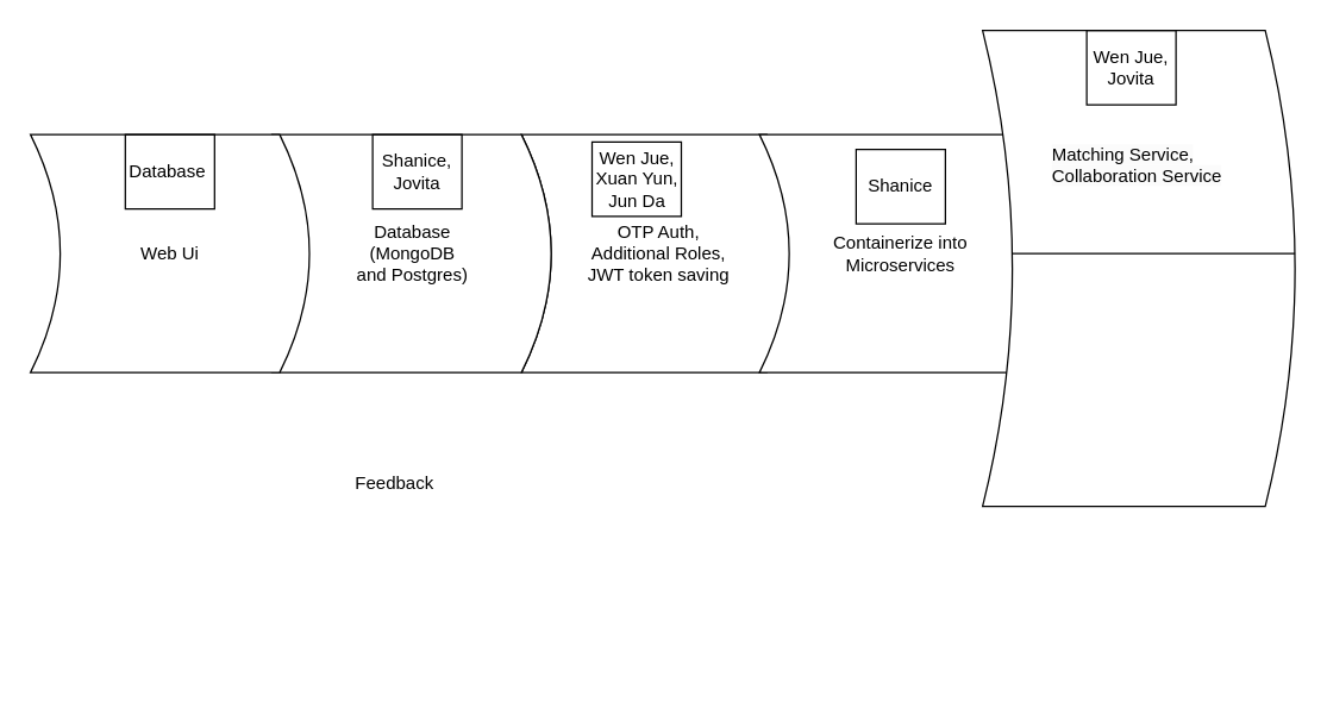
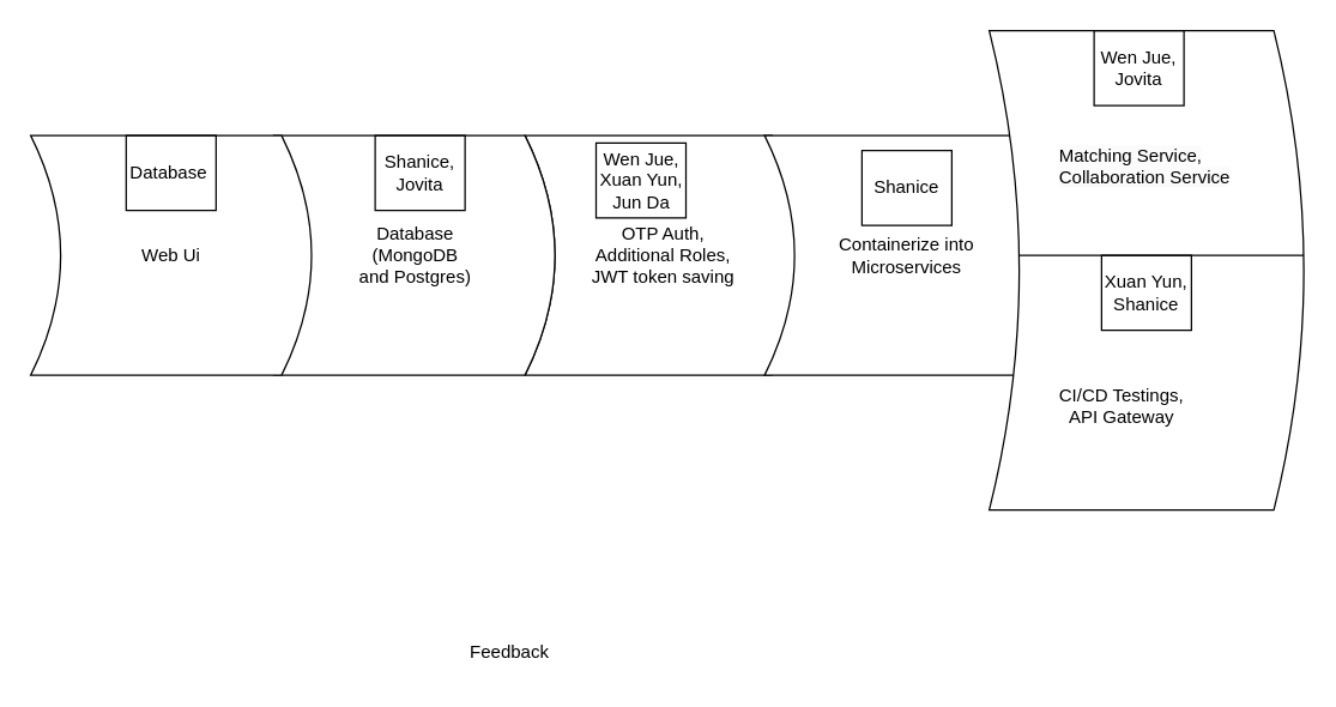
+ <mxCell id="13" value="Xuan Yun,&lt;br&gt;Shanice" style="text;html=1;strokeColor=default;fillColor=none;align=center;verticalAlign=middle;whiteSpace=wrap;rounded=0;" vertex="1" parent="1"><mxGeometry x="735" y="170" width="60" height="50" as="geometry" /></mxCell>
+ <mxCell id="16" value="&lt;div style=&quot;text-align: center;&quot;&gt;&lt;span style=&quot;background-color: initial;&quot;&gt;CI/CD Testings,&lt;/span&gt;&lt;/div&gt;&lt;div style=&quot;text-align: center;&quot;&gt;&lt;span style=&quot;background-color: initial;&quot;&gt;API Gateway&lt;/span&gt;&lt;/div&gt;" style="text;whiteSpace=wrap;html=1;" vertex="1" parent="1"><mxGeometry x="705" y="250" width="120" height="50" as="geometry" /></mxCell>
- <mxCell id="5" value="Feedback" style="text;html=1;strokeColor=none;fillColor=none;align=center;verticalAlign=middle;whiteSpace=wrap;rounded=0;" vertex="1" parent="1"><mxGeometry x="235" y="310" width="60" height="30" as="geometry" /></mxCell>
+ <mxCell id="5" value="Feedback" style="text;html=1;strokeColor=none;fillColor=none;align=center;verticalAlign=middle;whiteSpace=wrap;rounded=0;" vertex="1" parent="1"><mxGeometry x="310" y="420" width="60" height="30" as="geometry" /></mxCell>
